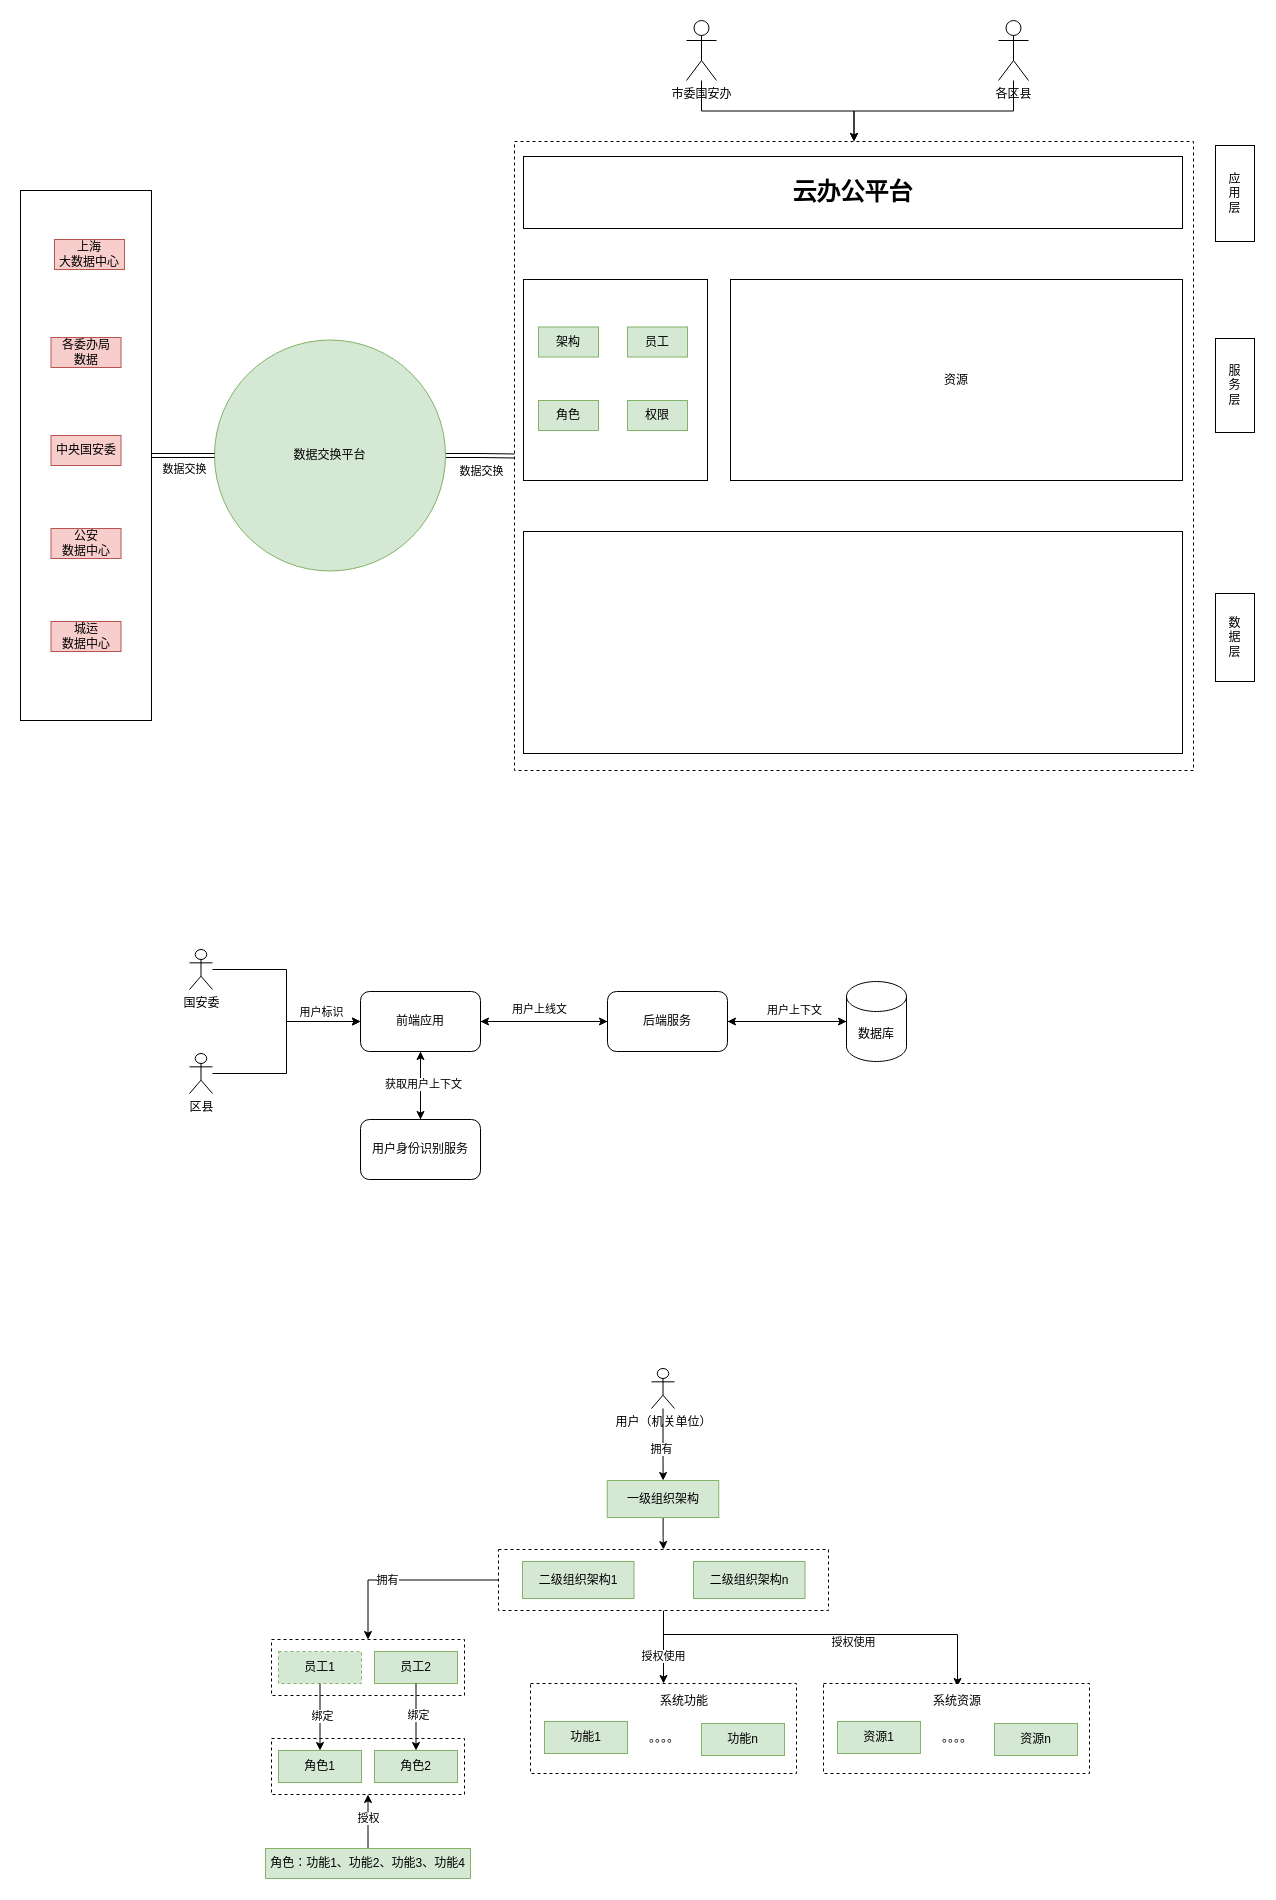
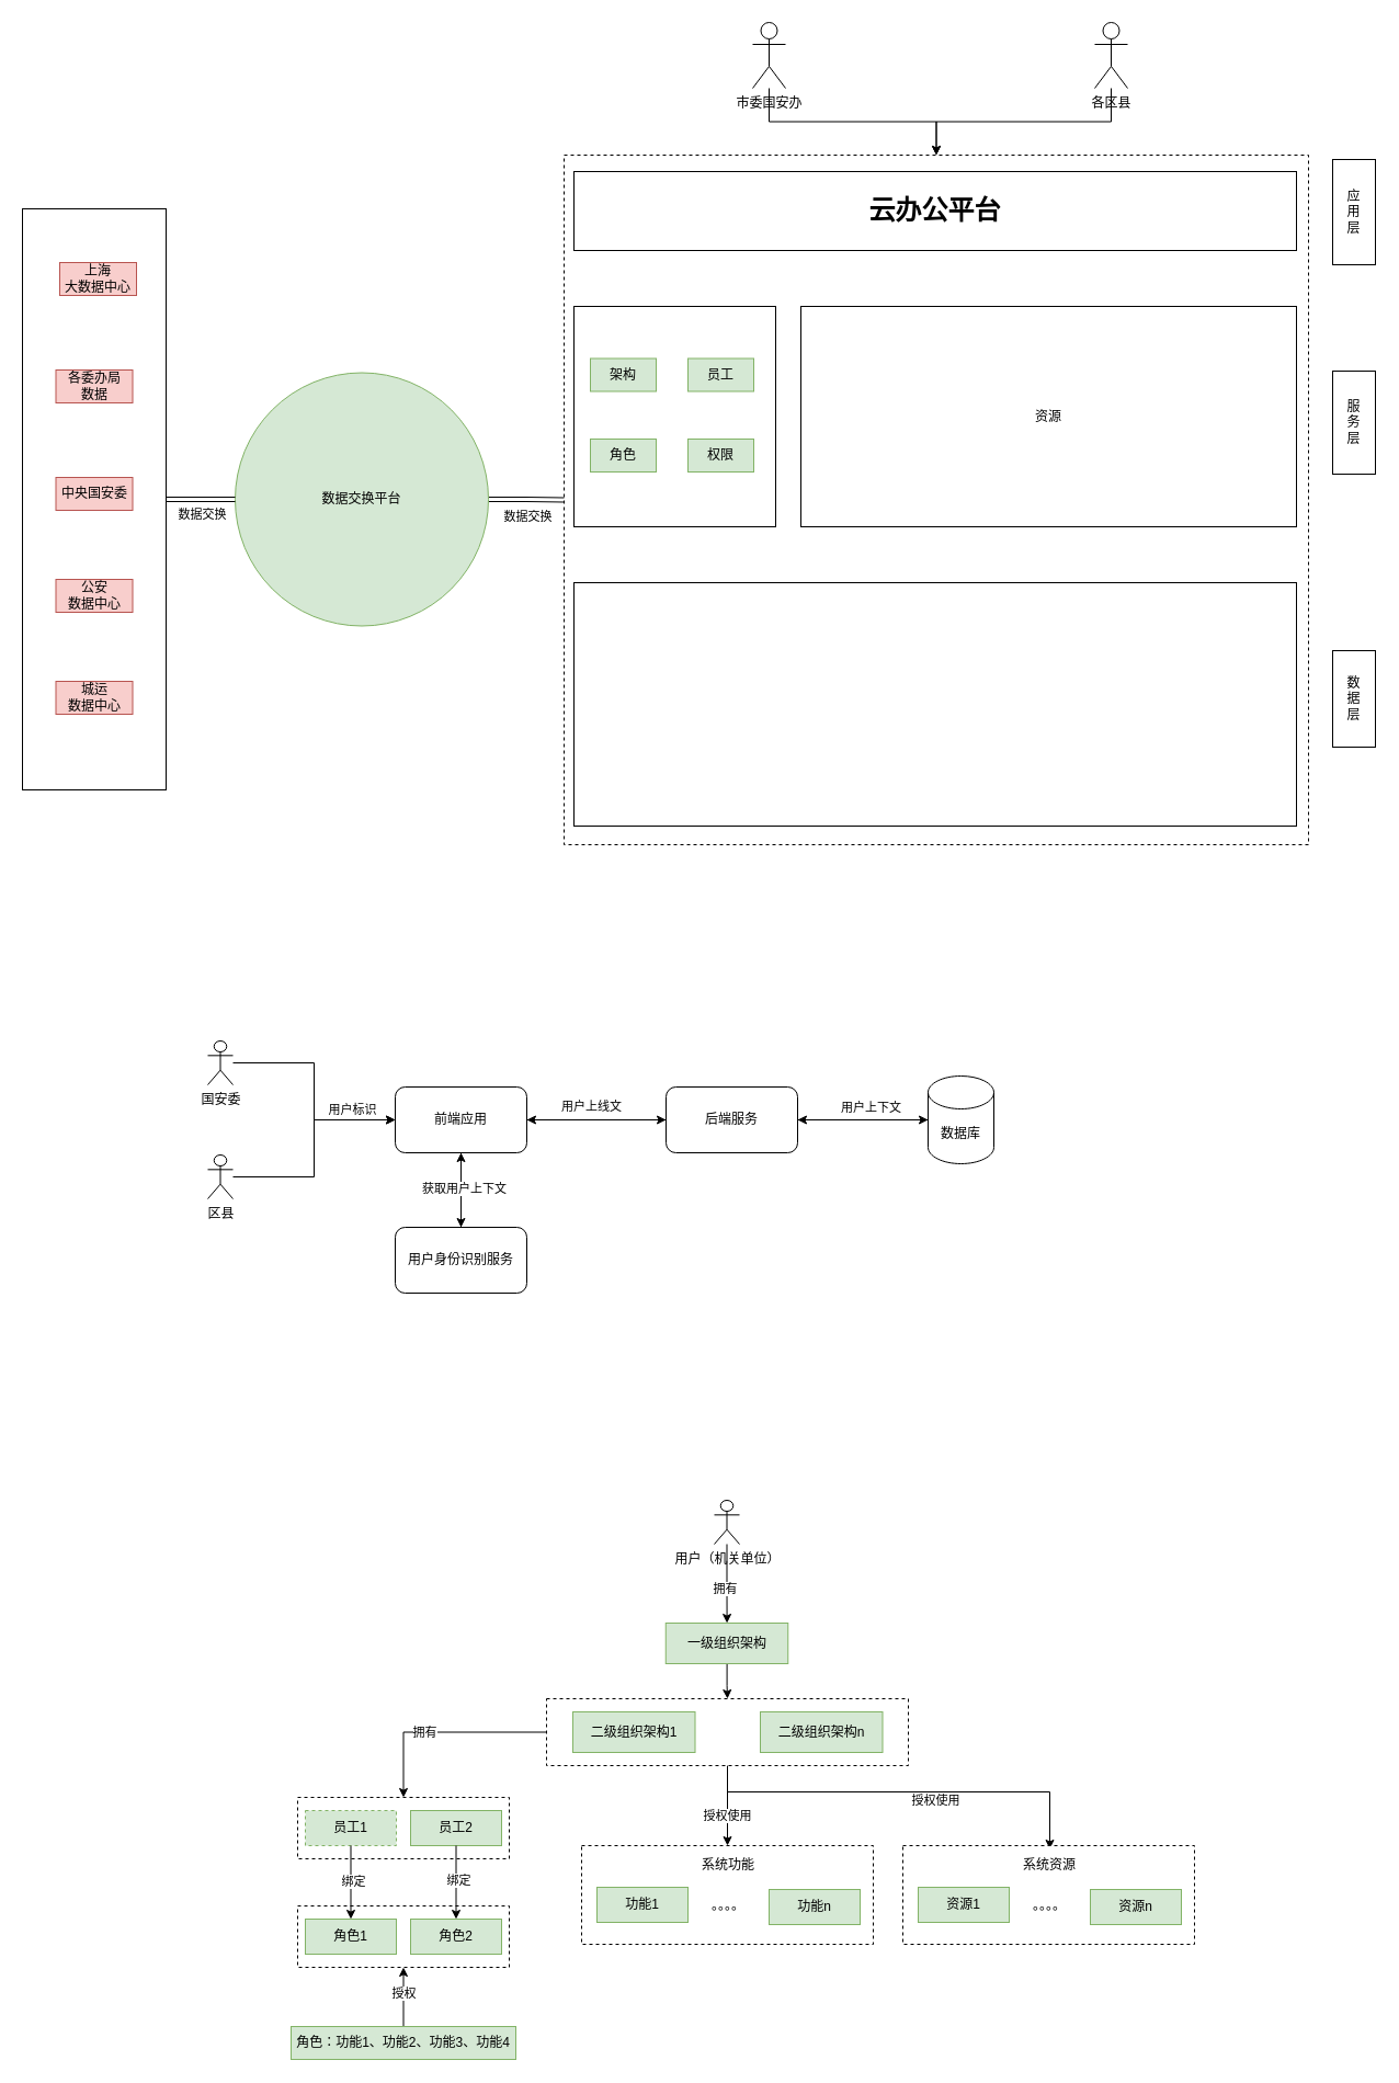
- <mxCell id="70" value="系统功能" style="text;html=1;align=center;verticalAlign=middle;whiteSpace=wrap;rounded=0;" vertex="1" parent="1"><mxGeometry x="654" y="1686" width="60" height="30" as="geometry" /></mxCell>
+ <mxCell id="70" value="系统功能" style="text;html=1;align=center;verticalAlign=middle;whiteSpace=wrap;rounded=0;" vertex="1" parent="1"><mxGeometry x="634" y="1686" width="60" height="30" as="geometry" /></mxCell>
